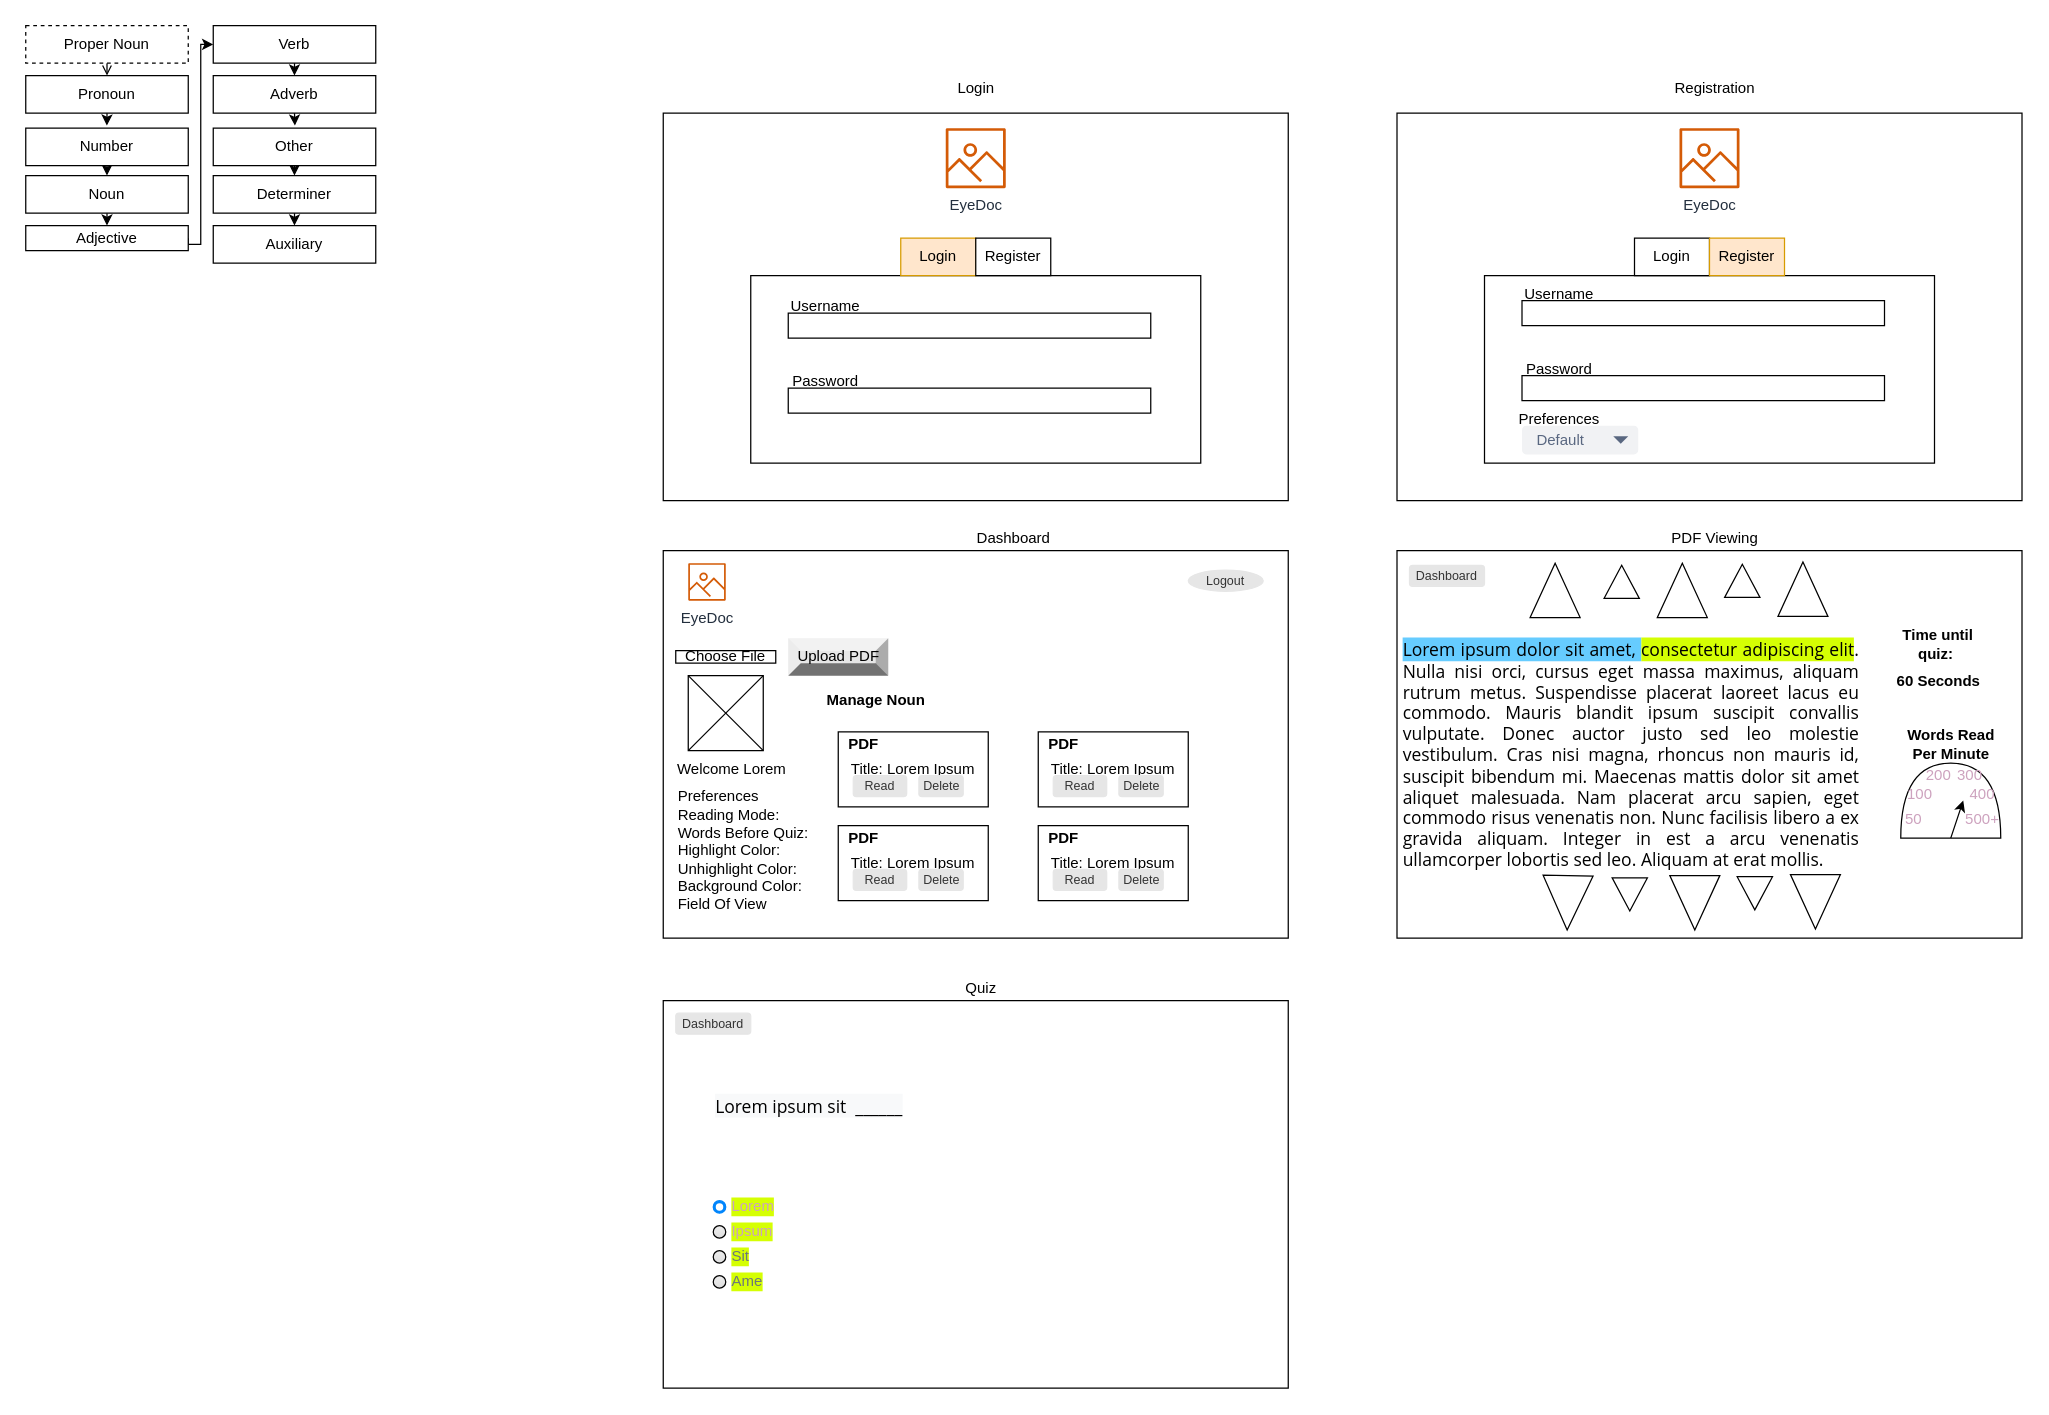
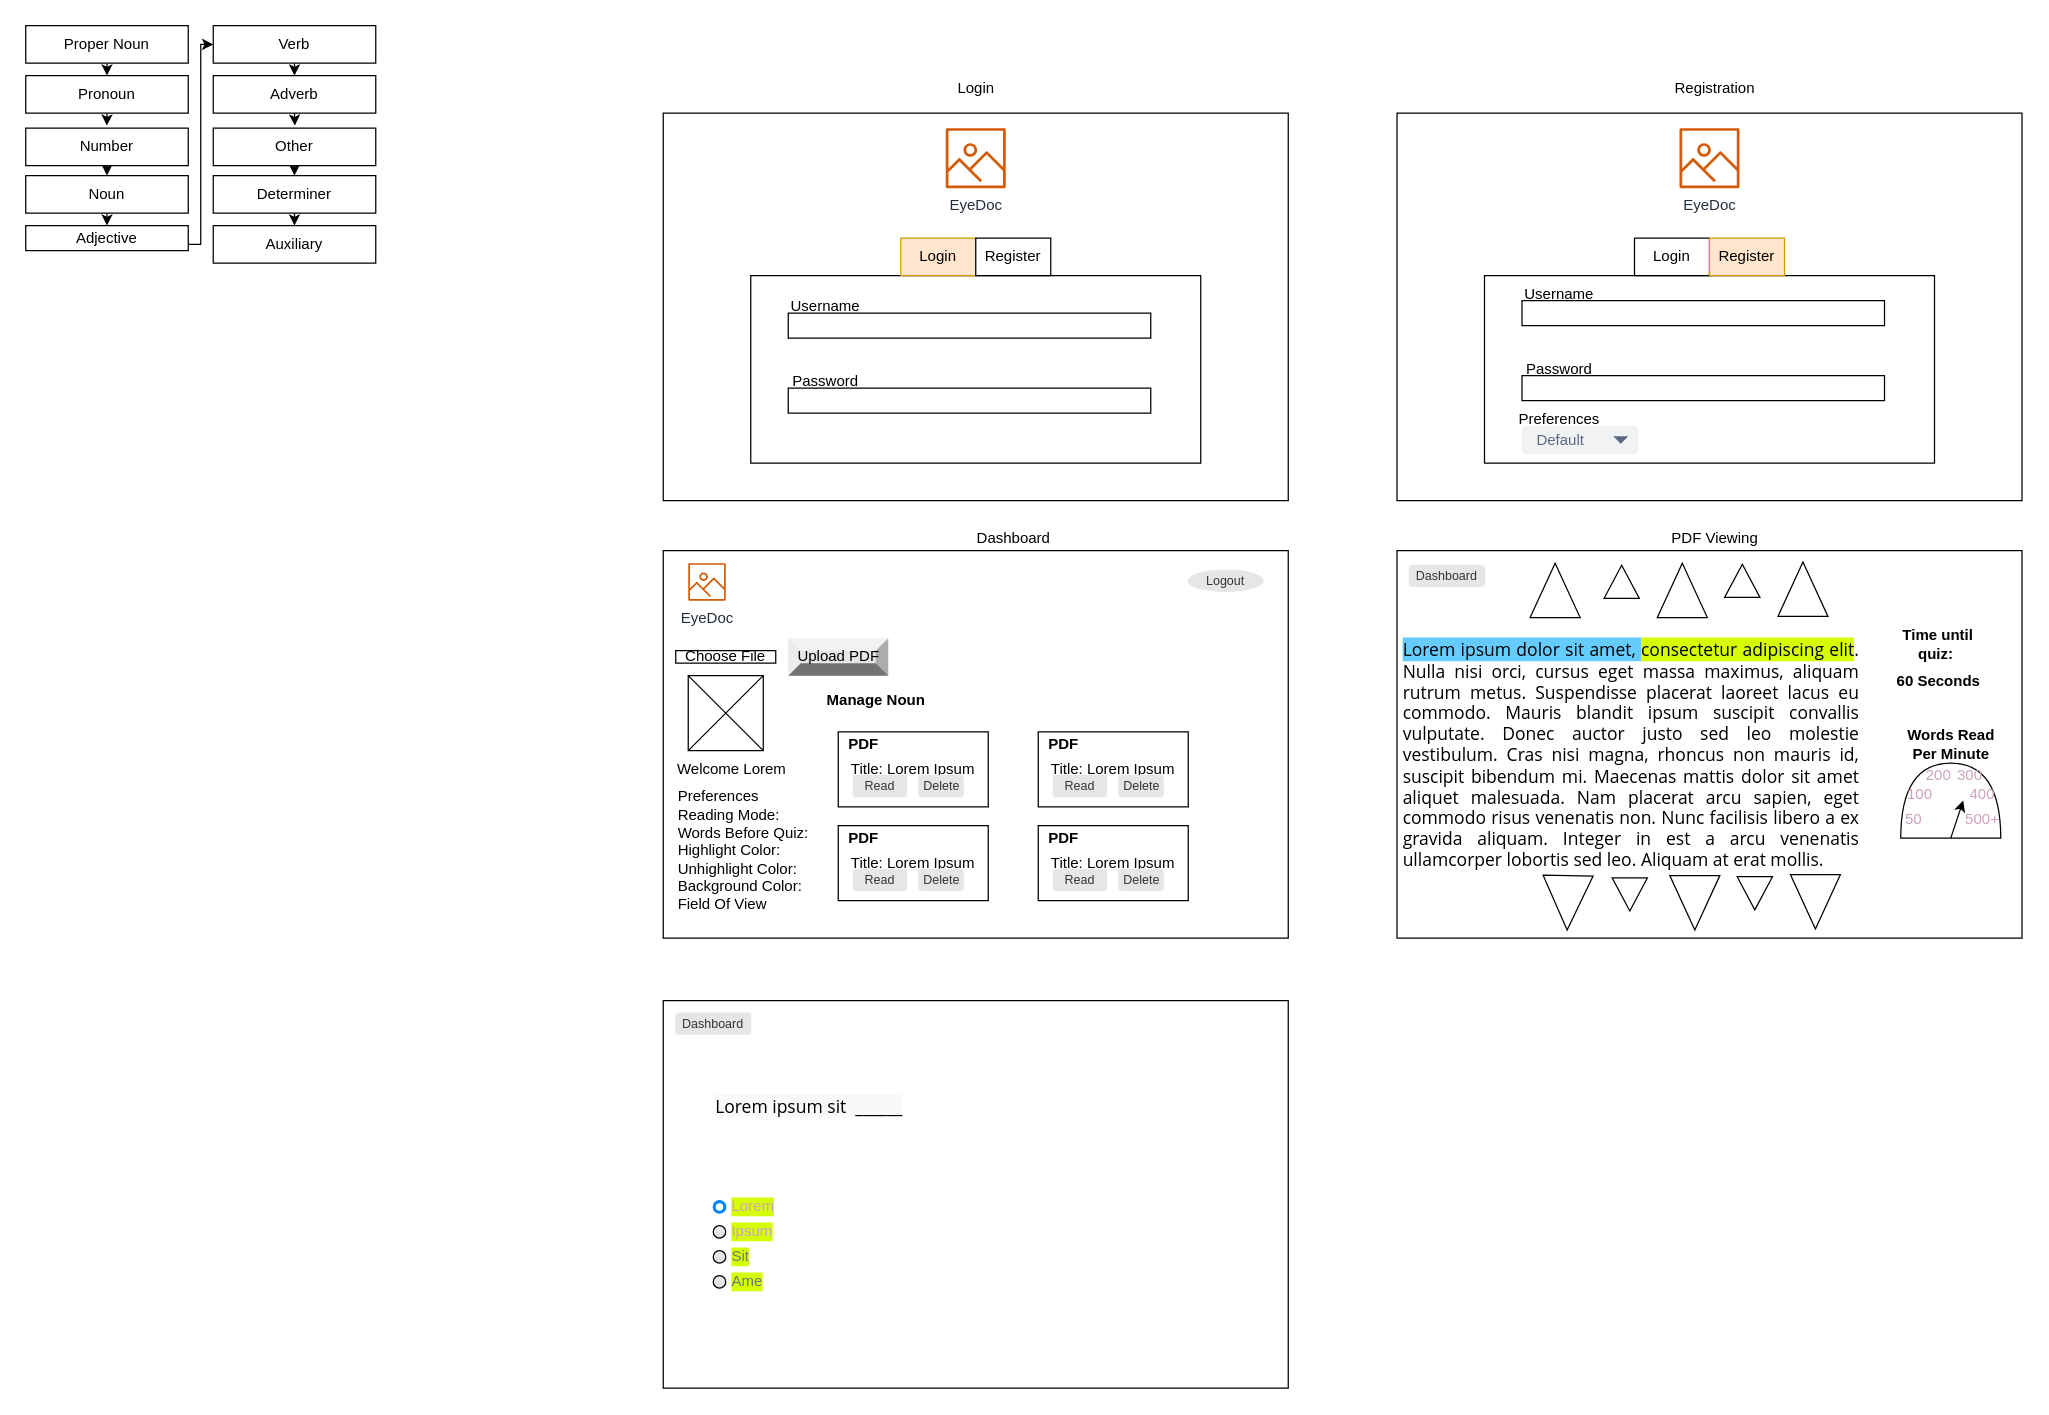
- <mxCell id="21" value="Proper Noun" style="rounded=0;whiteSpace=wrap;html=1;dashed=1;" parent="1" vertex="1"><mxGeometry x="20" y="20" width="130" height="30" as="geometry" /></mxCell>
+ <mxCell id="21" value="Proper Noun" style="rounded=0;whiteSpace=wrap;html=1;" parent="1" vertex="1"><mxGeometry x="20" y="20" width="130" height="30" as="geometry" /></mxCell>
- <mxCell id="20" style="edgeStyle=orthogonalEdgeStyle;rounded=0;orthogonalLoop=1;jettySize=auto;html=1;exitX=0.5;exitY=1;exitDx=0;exitDy=0;entryX=0.5;entryY=0;entryDx=0;entryDy=0;endArrow=open;" parent="1" source="21" target="23" edge="1"><mxGeometry relative="1" as="geometry" /></mxCell>
+ <mxCell id="20" style="edgeStyle=orthogonalEdgeStyle;rounded=0;orthogonalLoop=1;jettySize=auto;html=1;exitX=0.5;exitY=1;exitDx=0;exitDy=0;entryX=0.5;entryY=0;entryDx=0;entryDy=0;" parent="1" source="21" target="23" edge="1"><mxGeometry relative="1" as="geometry" /></mxCell>
- <mxCell id="81" value="Quiz" style="text;html=1;align=center;verticalAlign=middle;resizable=0;points=[];autosize=1;strokeColor=none;fillColor=none;" vertex="1" parent="1"><mxGeometry x="764" y="780" width="40" height="20" as="geometry" /></mxCell>
